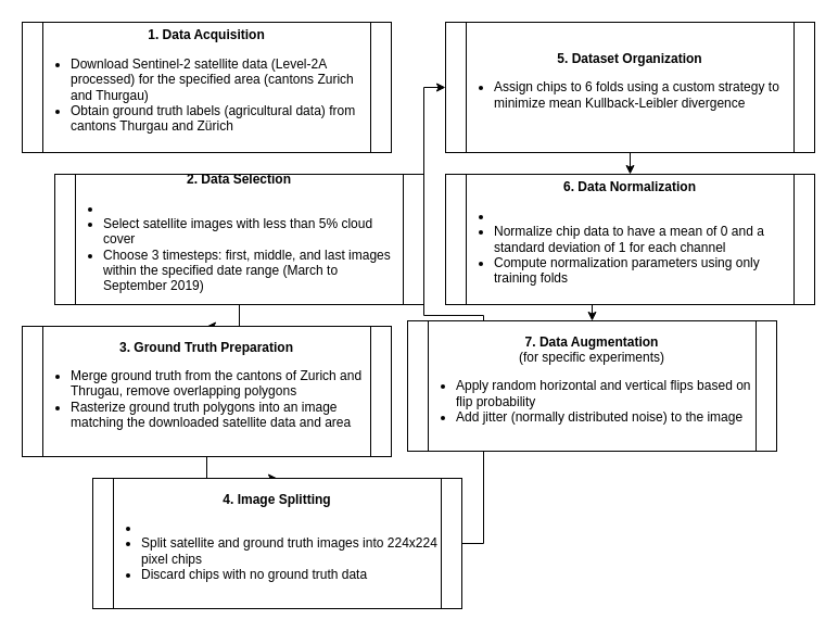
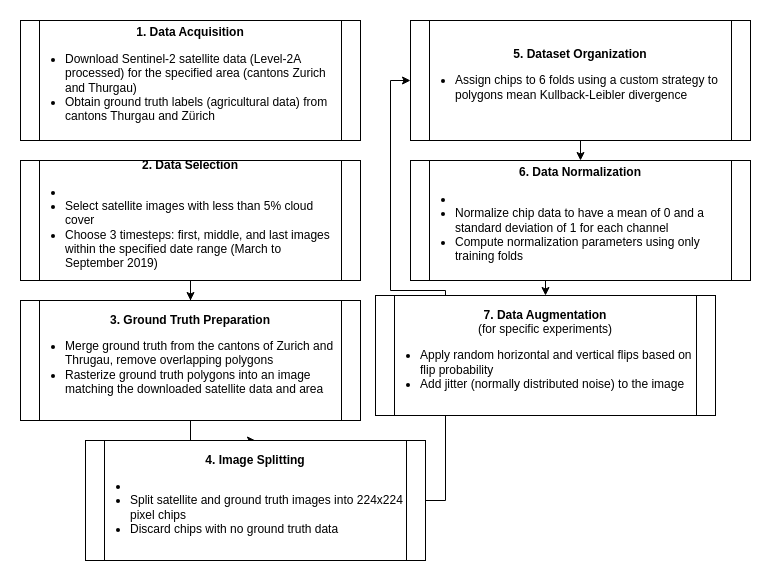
- <mxCell id="10" value="&lt;div style=&quot;&quot;&gt;&lt;div&gt;&lt;b&gt;5.&amp;nbsp;&lt;/b&gt;&lt;span style=&quot;background-color: initial;&quot;&gt;&lt;b&gt;Dataset Organization&lt;/b&gt;&lt;/span&gt;&lt;/div&gt;&lt;/div&gt;&lt;div&gt;&lt;div style=&quot;text-align: left;&quot;&gt;&lt;ul style=&quot;padding-left: 25px;&quot;&gt;&lt;li&gt;&lt;span style=&quot;background-color: initial;&quot;&gt;Assign chips to 6 folds using a custom strategy to minimize mean Kullback-Leibler divergence&lt;/span&gt;&lt;br&gt;&lt;/li&gt;&lt;/ul&gt;&lt;/div&gt;&lt;/div&gt;" style="shape=process;whiteSpace=wrap;html=1;backgroundOutline=1;align=center;noLabel=0;size=0.056;" vertex="1" parent="1"><mxGeometry x="410" y="20" width="340" height="120" as="geometry" /></mxCell>
+ <mxCell id="10" value="&lt;div style=&quot;&quot;&gt;&lt;div&gt;&lt;b&gt;5.&amp;nbsp;&lt;/b&gt;&lt;span style=&quot;background-color: initial;&quot;&gt;&lt;b&gt;Dataset Organization&lt;/b&gt;&lt;/span&gt;&lt;/div&gt;&lt;/div&gt;&lt;div&gt;&lt;div style=&quot;text-align: left;&quot;&gt;&lt;ul style=&quot;padding-left: 25px;&quot;&gt;&lt;li&gt;&lt;span style=&quot;background-color: initial;&quot;&gt;Assign chips to 6 folds using a custom strategy to polygons mean Kullback-Leibler divergence&lt;/span&gt;&lt;br&gt;&lt;/li&gt;&lt;/ul&gt;&lt;/div&gt;&lt;/div&gt;" style="shape=process;whiteSpace=wrap;html=1;backgroundOutline=1;align=center;noLabel=0;size=0.056;" vertex="1" parent="1"><mxGeometry x="410" y="20" width="340" height="120" as="geometry" /></mxCell>
- <mxCell id="4" value="&lt;div style=&quot;&quot;&gt;&lt;div&gt;&lt;b&gt;2. Data Selection&lt;/b&gt;&lt;/div&gt;&lt;/div&gt;&lt;div&gt;&lt;div style=&quot;text-align: left;&quot;&gt;&lt;ul style=&quot;padding-left: 25px;&quot;&gt;&lt;li&gt;&lt;li&gt;Select satellite images with less than 5% cloud cover&lt;/li&gt;&lt;li&gt;Choose 3 timesteps: first, middle, and last images within the specified date range (March to September 2019)&lt;/li&gt;&lt;/li&gt;&lt;/ul&gt;&lt;/div&gt;&lt;/div&gt;" style="shape=process;whiteSpace=wrap;html=1;backgroundOutline=1;align=center;noLabel=0;size=0.056;" vertex="1" parent="1"><mxGeometry x="50" y="160" width="340" height="120" as="geometry" /></mxCell>
+ <mxCell id="4" value="&lt;div style=&quot;&quot;&gt;&lt;div&gt;&lt;b&gt;2. Data Selection&lt;/b&gt;&lt;/div&gt;&lt;/div&gt;&lt;div&gt;&lt;div style=&quot;text-align: left;&quot;&gt;&lt;ul style=&quot;padding-left: 25px;&quot;&gt;&lt;li&gt;&lt;li&gt;Select satellite images with less than 5% cloud cover&lt;/li&gt;&lt;li&gt;Choose 3 timesteps: first, middle, and last images within the specified date range (March to September 2019)&lt;/li&gt;&lt;/li&gt;&lt;/ul&gt;&lt;/div&gt;&lt;/div&gt;" style="shape=process;whiteSpace=wrap;html=1;backgroundOutline=1;align=center;noLabel=0;size=0.056;" vertex="1" parent="1"><mxGeometry x="20" y="160" width="340" height="120" as="geometry" /></mxCell>
